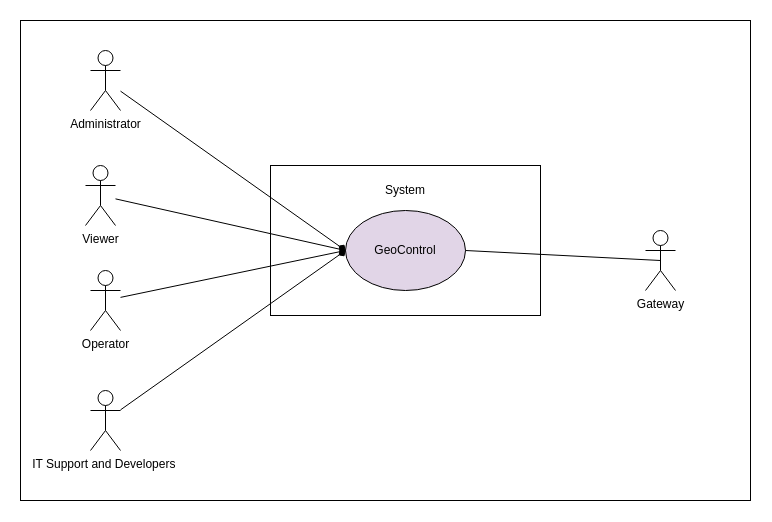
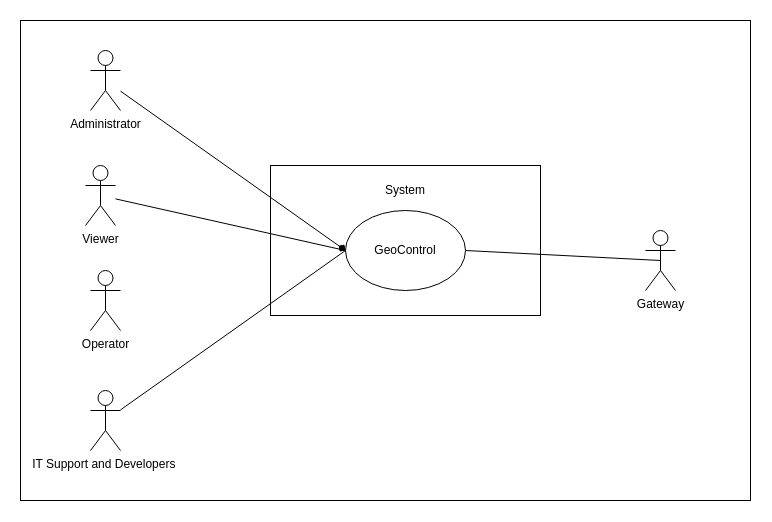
- <mxCell id="7" value="GeoControl" style="ellipse;whiteSpace=wrap;html=1;fillColor=#e1d5e7;" parent="1" vertex="1"><mxGeometry x="345" y="210" width="120" height="80" as="geometry" /></mxCell>
+ <mxCell id="7" value="GeoControl" style="ellipse;whiteSpace=wrap;html=1;" parent="1" vertex="1"><mxGeometry x="345" y="210" width="120" height="80" as="geometry" /></mxCell>
- <mxCell id="10" value="" style="endArrow=diamond;html=1;entryX=0;entryY=0.5;entryDx=0;entryDy=0;" parent="1" source="4" target="7" edge="1"><mxGeometry width="50" height="50" relative="1" as="geometry"><mxPoint x="110" y="330" as="sourcePoint" /><mxPoint x="261" y="416" as="targetPoint" /></mxGeometry></mxCell>
+ <mxCell id="10" value="" style="endArrow=none;html=1;entryX=0;entryY=0.5;entryDx=0;entryDy=0;" parent="1" source="4" target="7" edge="1"><mxGeometry width="50" height="50" relative="1" as="geometry"><mxPoint x="110" y="330" as="sourcePoint" /><mxPoint x="261" y="416" as="targetPoint" /></mxGeometry></mxCell>
- <mxCell id="11" value="" style="endArrow=none;html=1;entryX=0;entryY=0.5;entryDx=0;entryDy=0;" parent="1" source="8" target="7" edge="1"><mxGeometry width="50" height="50" relative="1" as="geometry"><mxPoint x="68" y="331" as="sourcePoint" /><mxPoint x="219" y="235" as="targetPoint" /></mxGeometry></mxCell>
